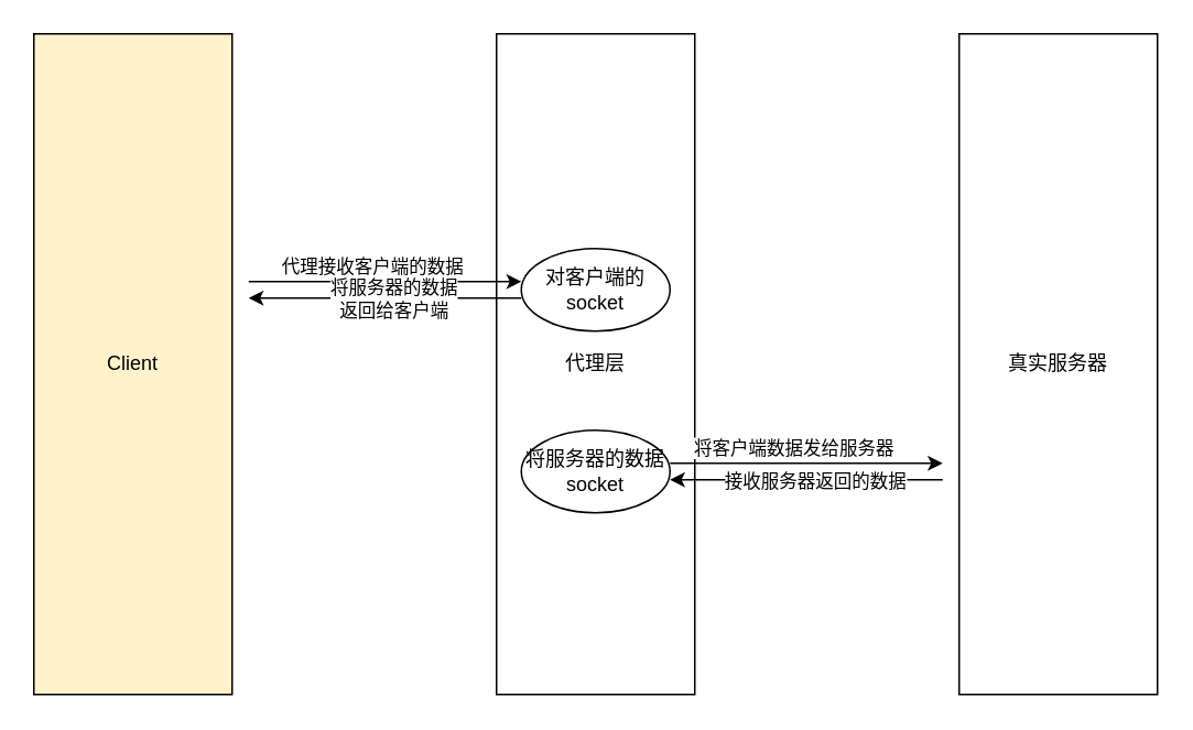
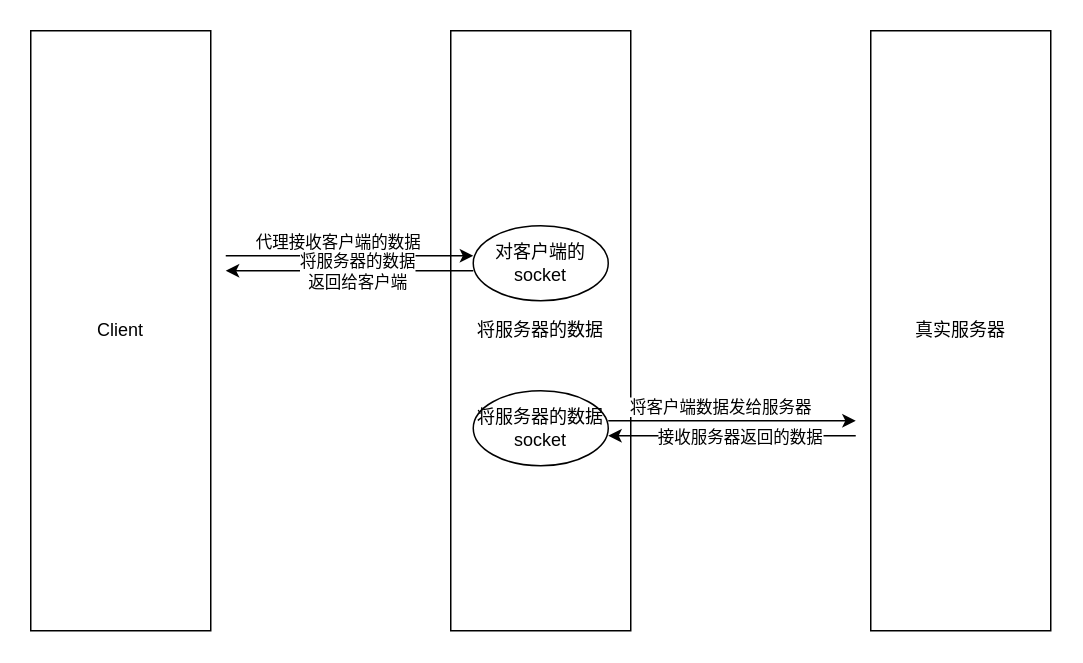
- <mxCell id="2" value="Client" style="rounded=0;whiteSpace=wrap;html=1;fillColor=#fff2cc;" parent="1" vertex="1"><mxGeometry x="20" y="20" width="120" height="400" as="geometry" /></mxCell>
+ <mxCell id="2" value="Client" style="rounded=0;whiteSpace=wrap;html=1;" parent="1" vertex="1"><mxGeometry x="20" y="20" width="120" height="400" as="geometry" /></mxCell>
- <mxCell id="3" value="代理层" style="rounded=0;whiteSpace=wrap;html=1;" parent="1" vertex="1"><mxGeometry x="300" y="20" width="120" height="400" as="geometry" /></mxCell>
+ <mxCell id="3" value="将服务器的数据" style="rounded=0;whiteSpace=wrap;html=1;" parent="1" vertex="1"><mxGeometry x="300" y="20" width="120" height="400" as="geometry" /></mxCell>
